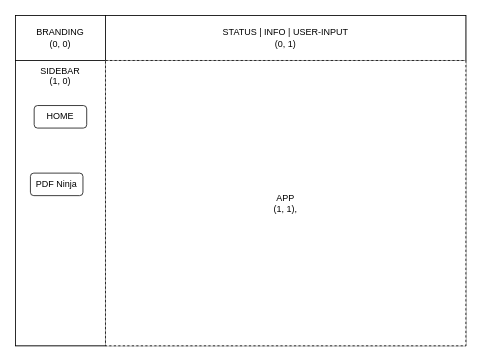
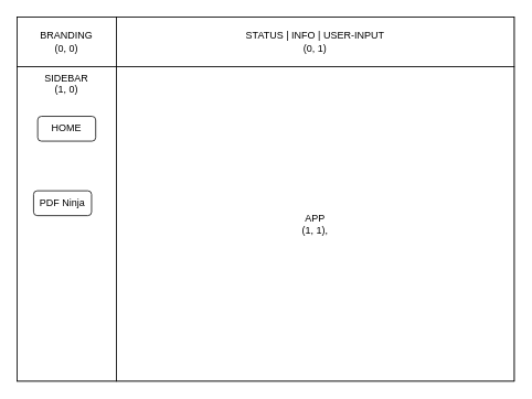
- <mxCell id="8" value="APP&lt;br&gt;(1, 1)," style="rounded=0;whiteSpace=wrap;html=1;dashed=1;" vertex="1" parent="1"><mxGeometry x="140" y="80" width="480" height="380" as="geometry" /></mxCell>
+ <mxCell id="8" value="APP&lt;br&gt;(1, 1)," style="rounded=0;whiteSpace=wrap;html=1;" vertex="1" parent="1"><mxGeometry x="140" y="80" width="480" height="380" as="geometry" /></mxCell>
